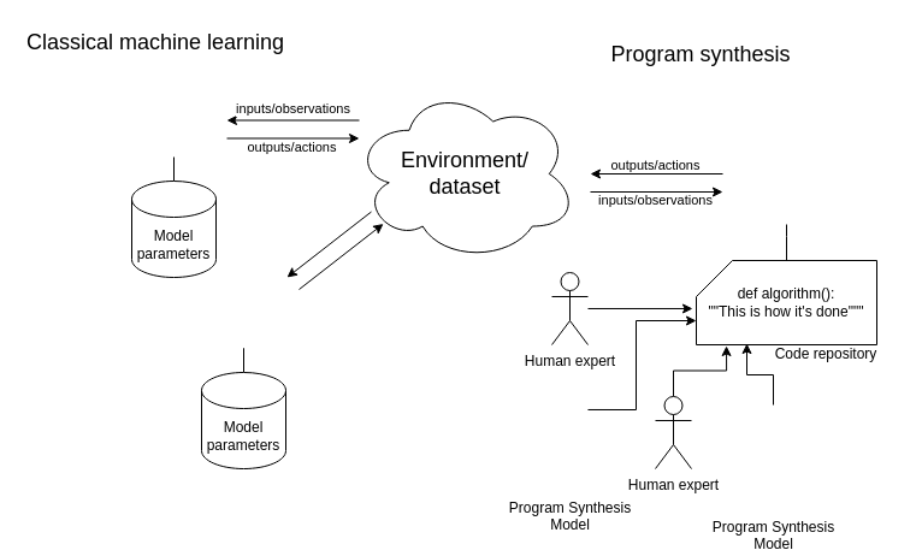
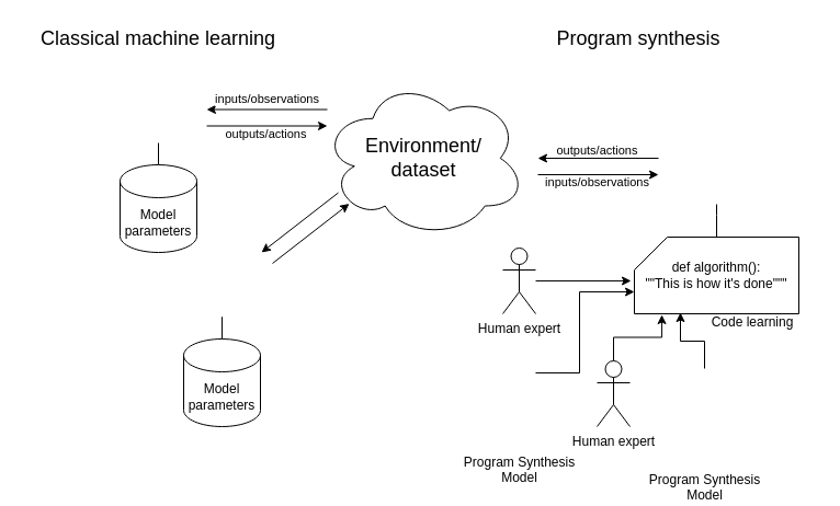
- <mxCell id="17" value="&lt;font style=&quot;font-size: 18px;&quot;&gt;Classical machine learning&lt;/font&gt;" style="text;html=1;strokeColor=none;fillColor=none;align=center;verticalAlign=middle;whiteSpace=wrap;rounded=0;" parent="1" vertex="1"><mxGeometry x="5" y="20" width="248" height="30" as="geometry" /></mxCell>
+ <mxCell id="17" value="&lt;font style=&quot;font-size: 18px;&quot;&gt;Classical machine learning&lt;/font&gt;" style="text;html=1;strokeColor=none;fillColor=none;align=center;verticalAlign=middle;whiteSpace=wrap;rounded=0;" parent="1" vertex="1"><mxGeometry x="20" y="20" width="248" height="30" as="geometry" /></mxCell>
- <mxCell id="32" value="&lt;font style=&quot;font-size: 18px;&quot;&gt;Program synthesis&lt;/font&gt;" style="text;html=1;strokeColor=none;fillColor=none;align=center;verticalAlign=middle;whiteSpace=wrap;rounded=0;" parent="1" vertex="1"><mxGeometry x="458" y="30" width="248" height="30" as="geometry" /></mxCell>
+ <mxCell id="32" value="&lt;font style=&quot;font-size: 18px;&quot;&gt;Program synthesis&lt;/font&gt;" style="text;html=1;strokeColor=none;fillColor=none;align=center;verticalAlign=middle;whiteSpace=wrap;rounded=0;" parent="1" vertex="1"><mxGeometry x="458" y="20" width="248" height="30" as="geometry" /></mxCell>
- <mxCell id="14" value="Code repository" style="text;html=1;strokeColor=none;fillColor=none;align=center;verticalAlign=middle;whiteSpace=wrap;rounded=0;" parent="1" vertex="1"><mxGeometry x="628" y="280" width="116" height="28" as="geometry" /></mxCell>
+ <mxCell id="14" value="Code learning" style="text;html=1;strokeColor=none;fillColor=none;align=center;verticalAlign=middle;whiteSpace=wrap;rounded=0;" parent="1" vertex="1"><mxGeometry x="628" y="280" width="116" height="28" as="geometry" /></mxCell>
